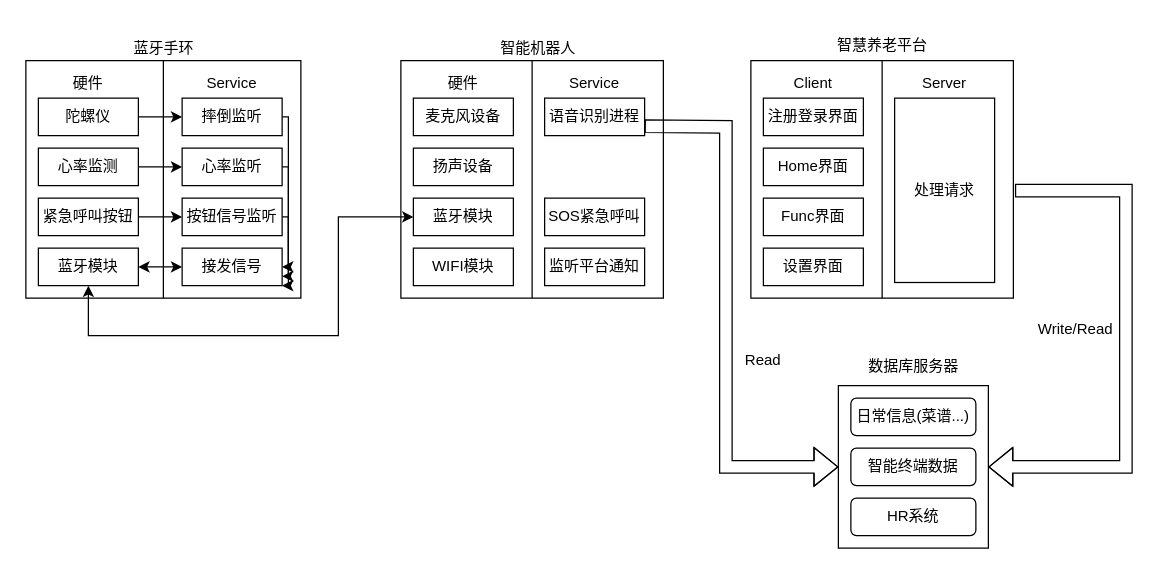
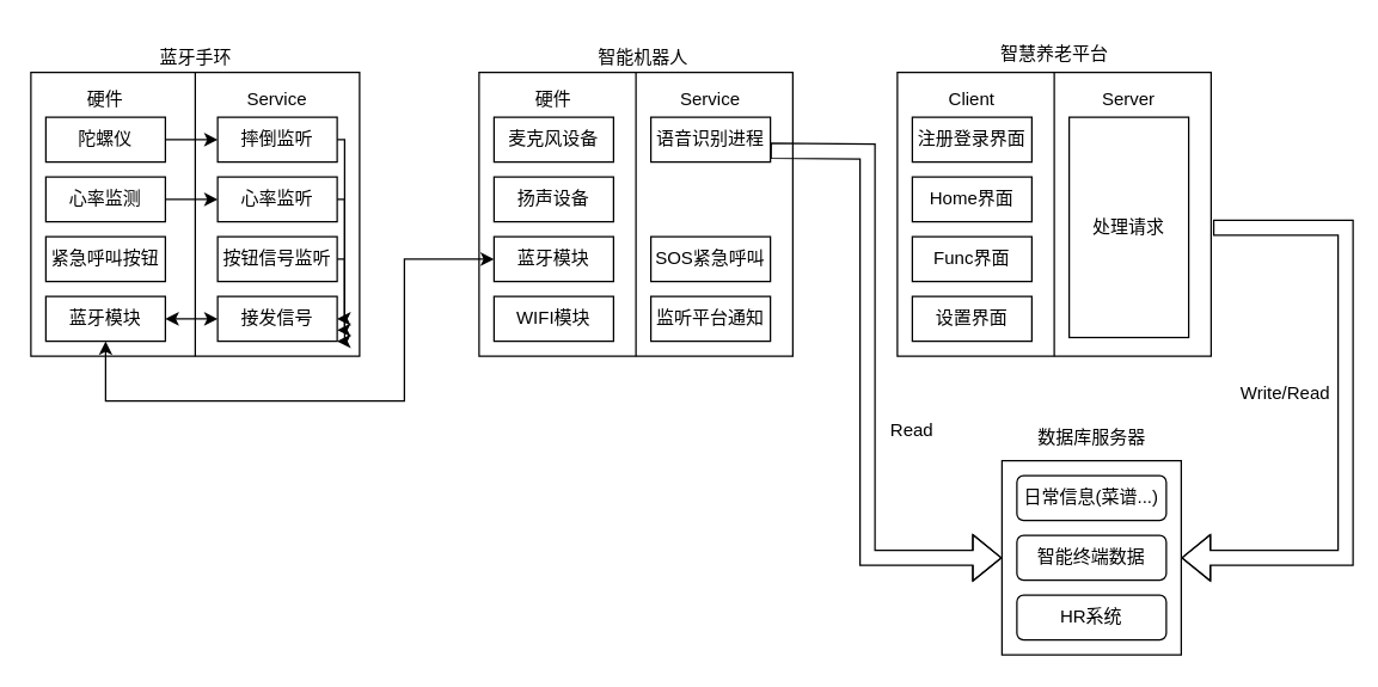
- <mxCell id="9" style="edgeStyle=orthogonalEdgeStyle;rounded=0;orthogonalLoop=1;jettySize=auto;html=1;exitX=1;exitY=0.5;exitDx=0;exitDy=0;" edge="1" parent="1" source="10" target="15"><mxGeometry relative="1" as="geometry" /></mxCell>
